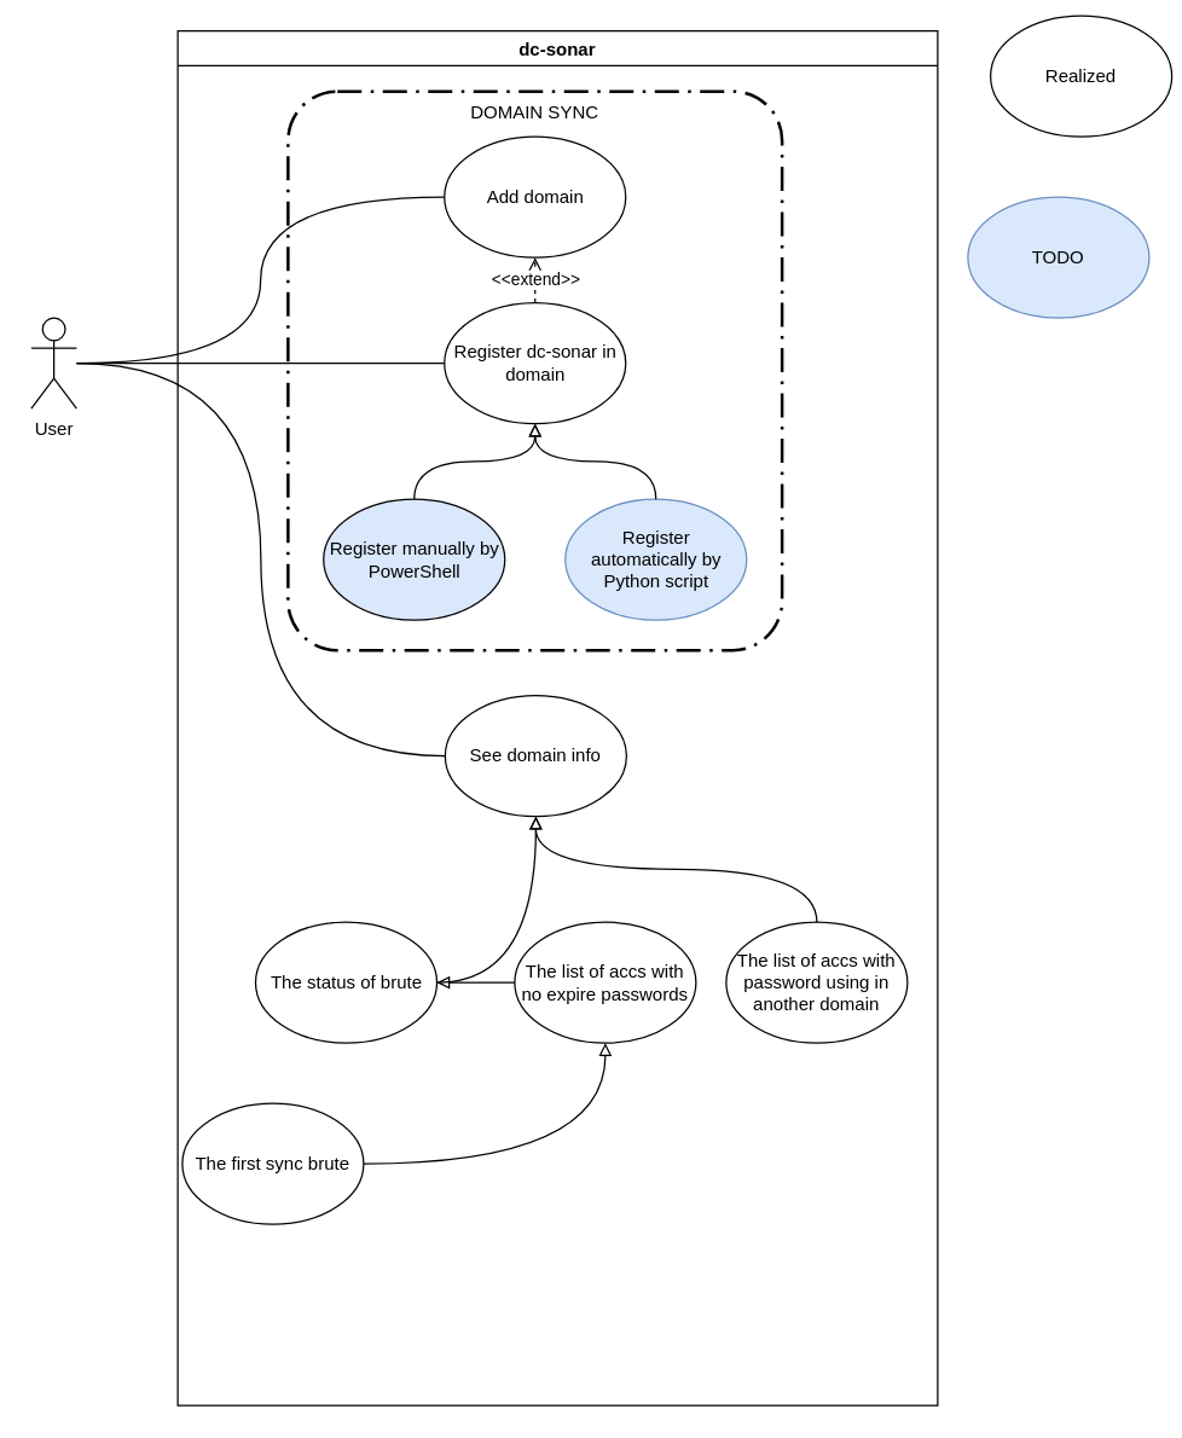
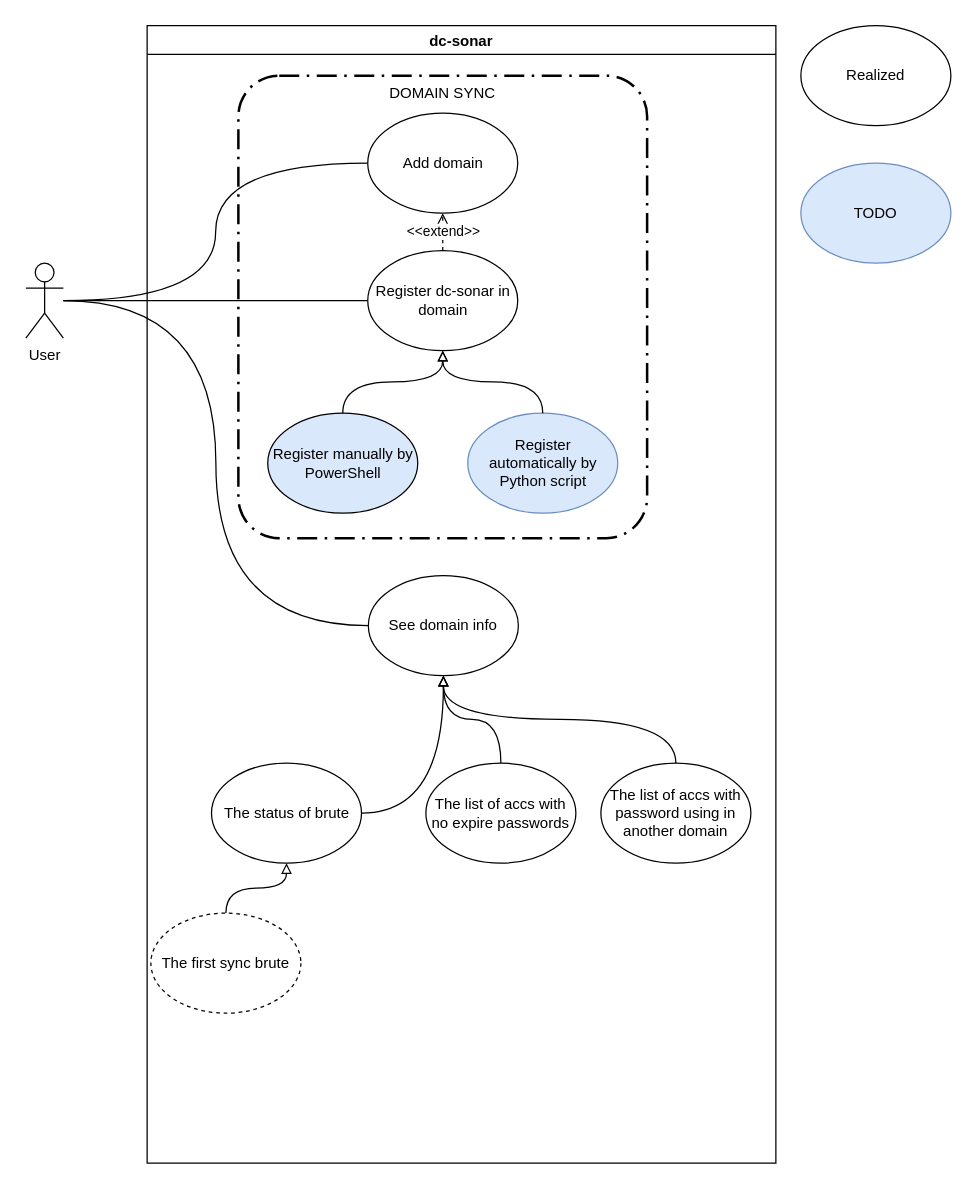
- <mxCell id="26" value="Realized" style="ellipse;whiteSpace=wrap;html=1;" parent="1" vertex="1"><mxGeometry x="655" y="10" width="120" height="80" as="geometry" /></mxCell>
+ <mxCell id="26" value="Realized" style="ellipse;whiteSpace=wrap;html=1;" parent="1" vertex="1"><mxGeometry x="640" y="20" width="120" height="80" as="geometry" /></mxCell>
- <mxCell id="10" style="edgeStyle=orthogonalEdgeStyle;curved=1;rounded=0;orthogonalLoop=1;jettySize=auto;html=1;endArrow=block;endFill=0;" parent="6" source="11" target="9" edge="1"><mxGeometry relative="1" as="geometry" /></mxCell>
+ <mxCell id="10" style="edgeStyle=orthogonalEdgeStyle;curved=1;rounded=0;orthogonalLoop=1;jettySize=auto;html=1;entryX=0.5;entryY=1;entryDx=0;entryDy=0;endArrow=block;endFill=0;" parent="6" source="11" target="7" edge="1"><mxGeometry relative="1" as="geometry" /></mxCell>
- <mxCell id="21" style="edgeStyle=orthogonalEdgeStyle;curved=1;rounded=0;orthogonalLoop=1;jettySize=auto;html=1;endArrow=block;endFill=0;" parent="6" source="22" target="11" edge="1"><mxGeometry relative="1" as="geometry" /></mxCell>
+ <mxCell id="21" style="edgeStyle=orthogonalEdgeStyle;curved=1;rounded=0;orthogonalLoop=1;jettySize=auto;html=1;entryX=0.5;entryY=1;entryDx=0;entryDy=0;endArrow=block;endFill=0;" parent="6" source="22" target="9" edge="1"><mxGeometry relative="1" as="geometry" /></mxCell>
- <mxCell id="22" value="The first sync brute" style="ellipse;whiteSpace=wrap;html=1;" parent="6" vertex="1"><mxGeometry x="3" y="710" width="120" height="80" as="geometry" /></mxCell>
+ <mxCell id="22" value="The first sync brute" style="ellipse;whiteSpace=wrap;html=1;dashed=1;" parent="6" vertex="1"><mxGeometry x="3" y="710" width="120" height="80" as="geometry" /></mxCell>
